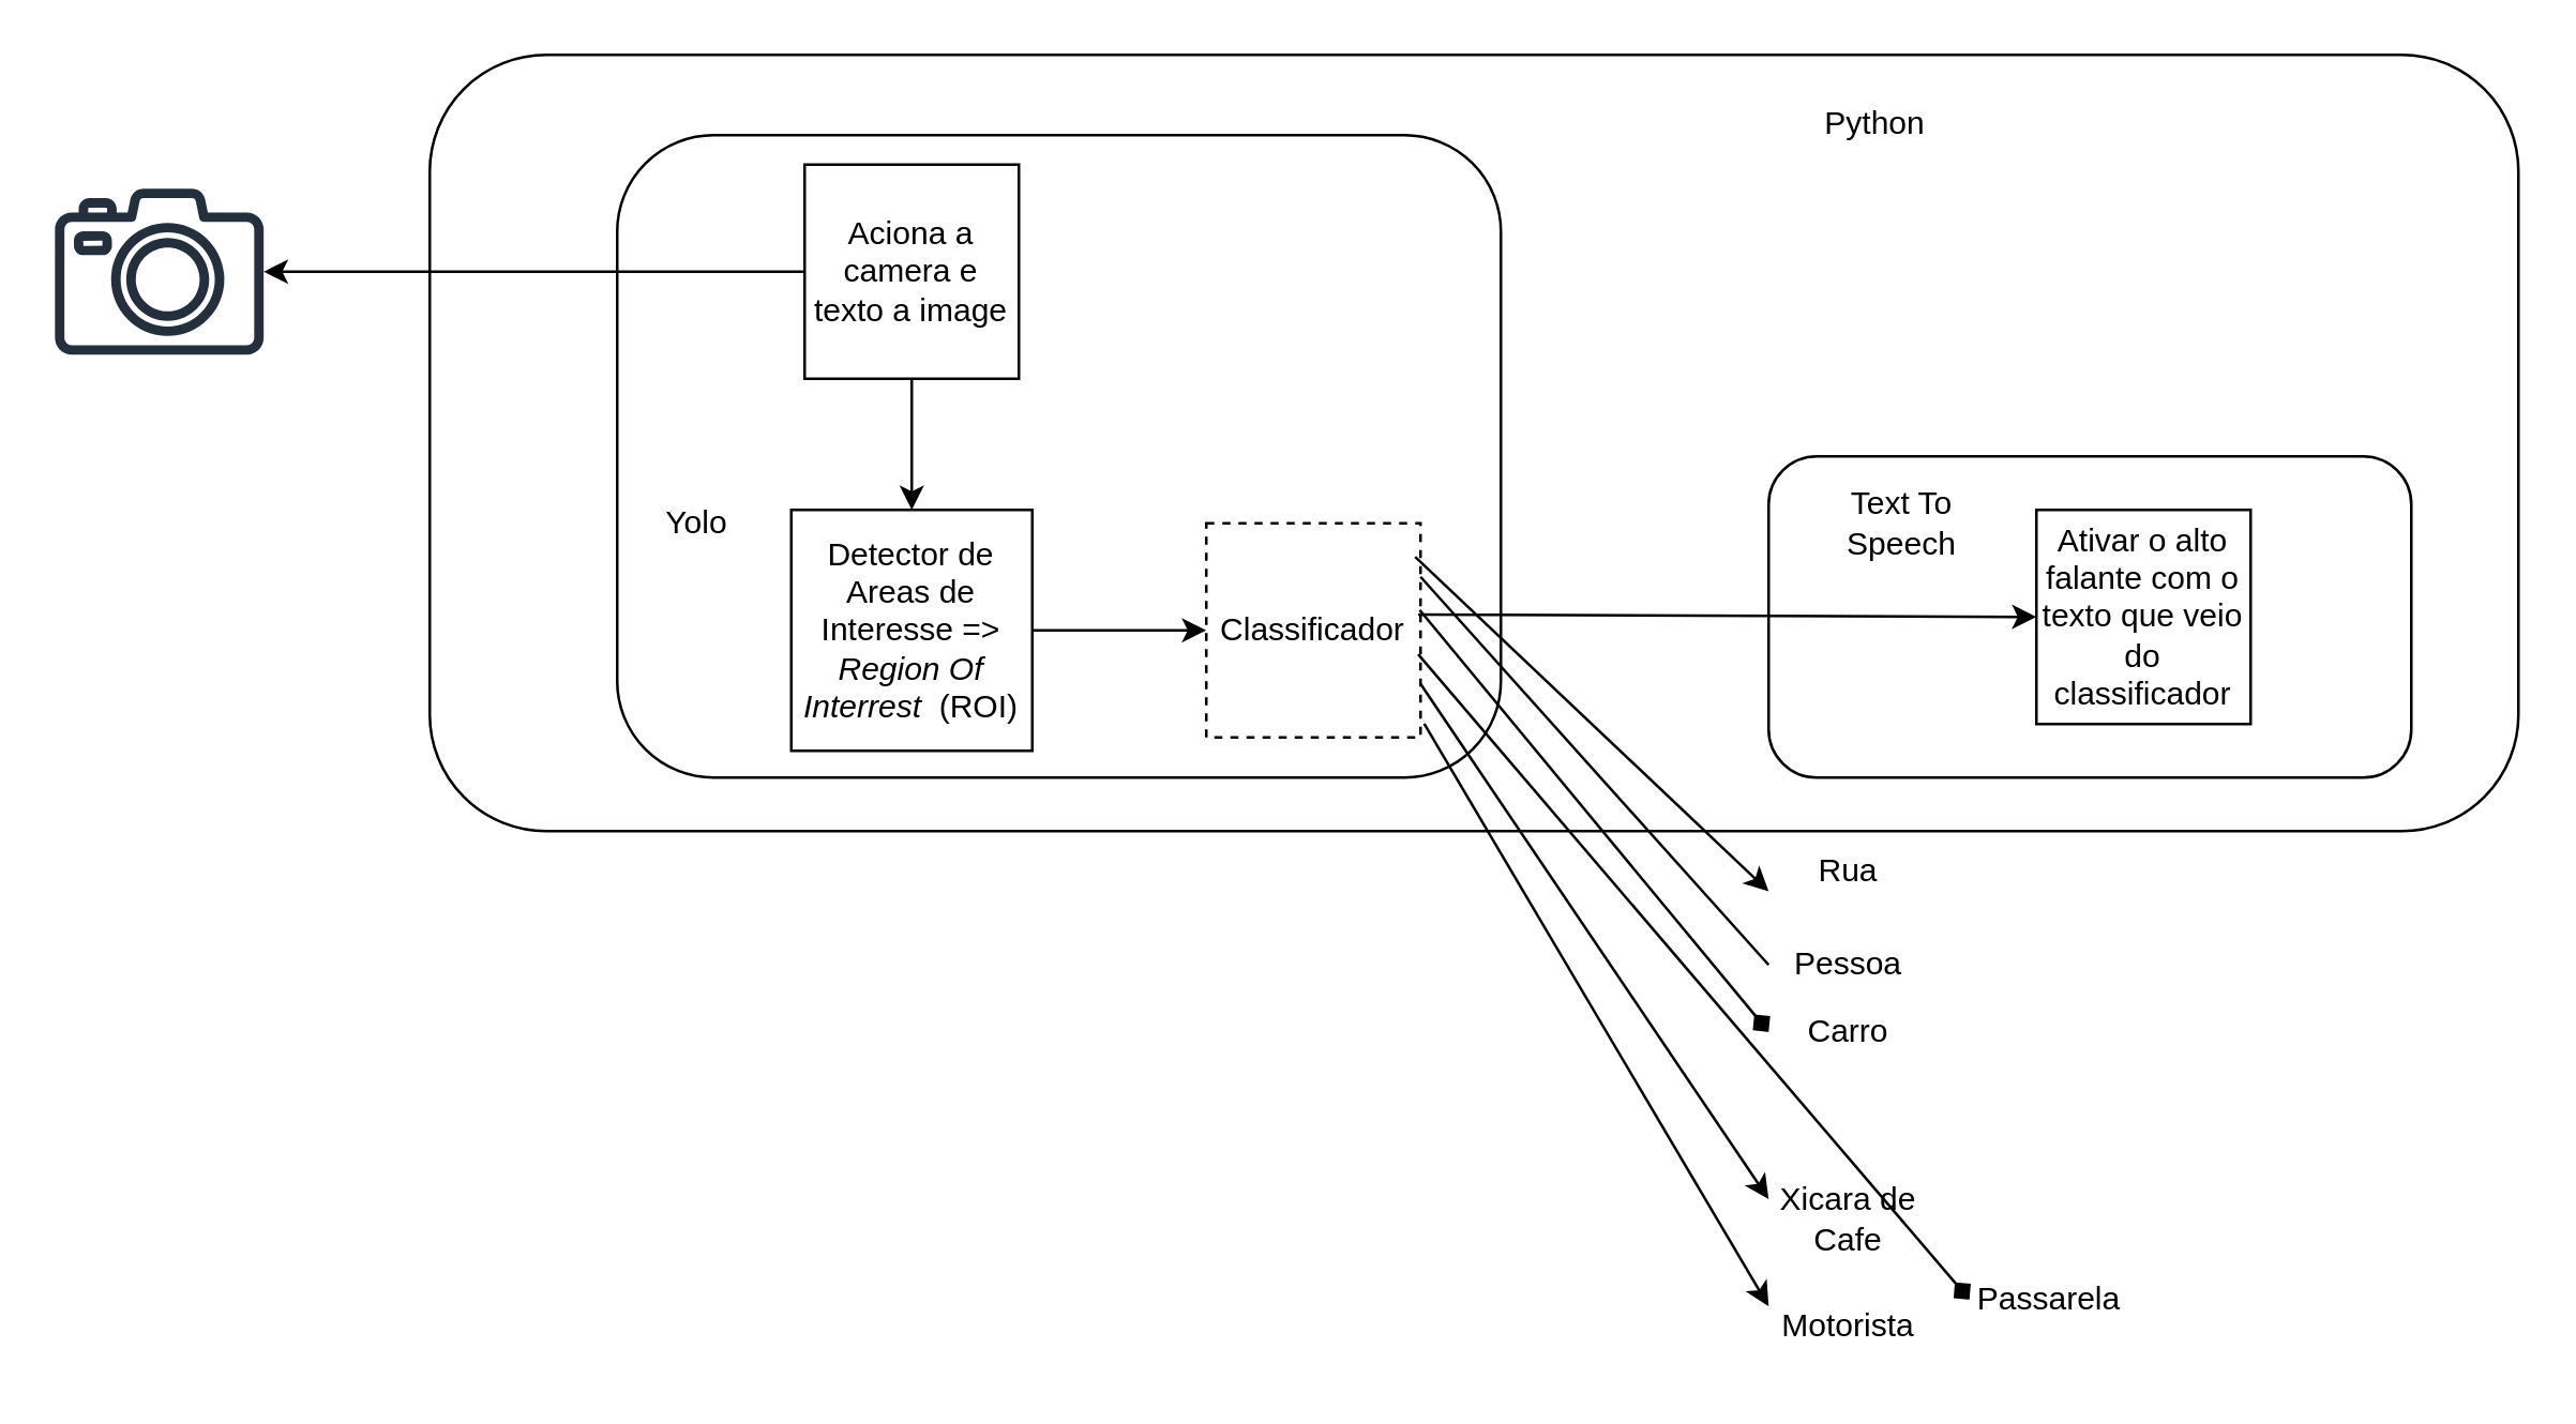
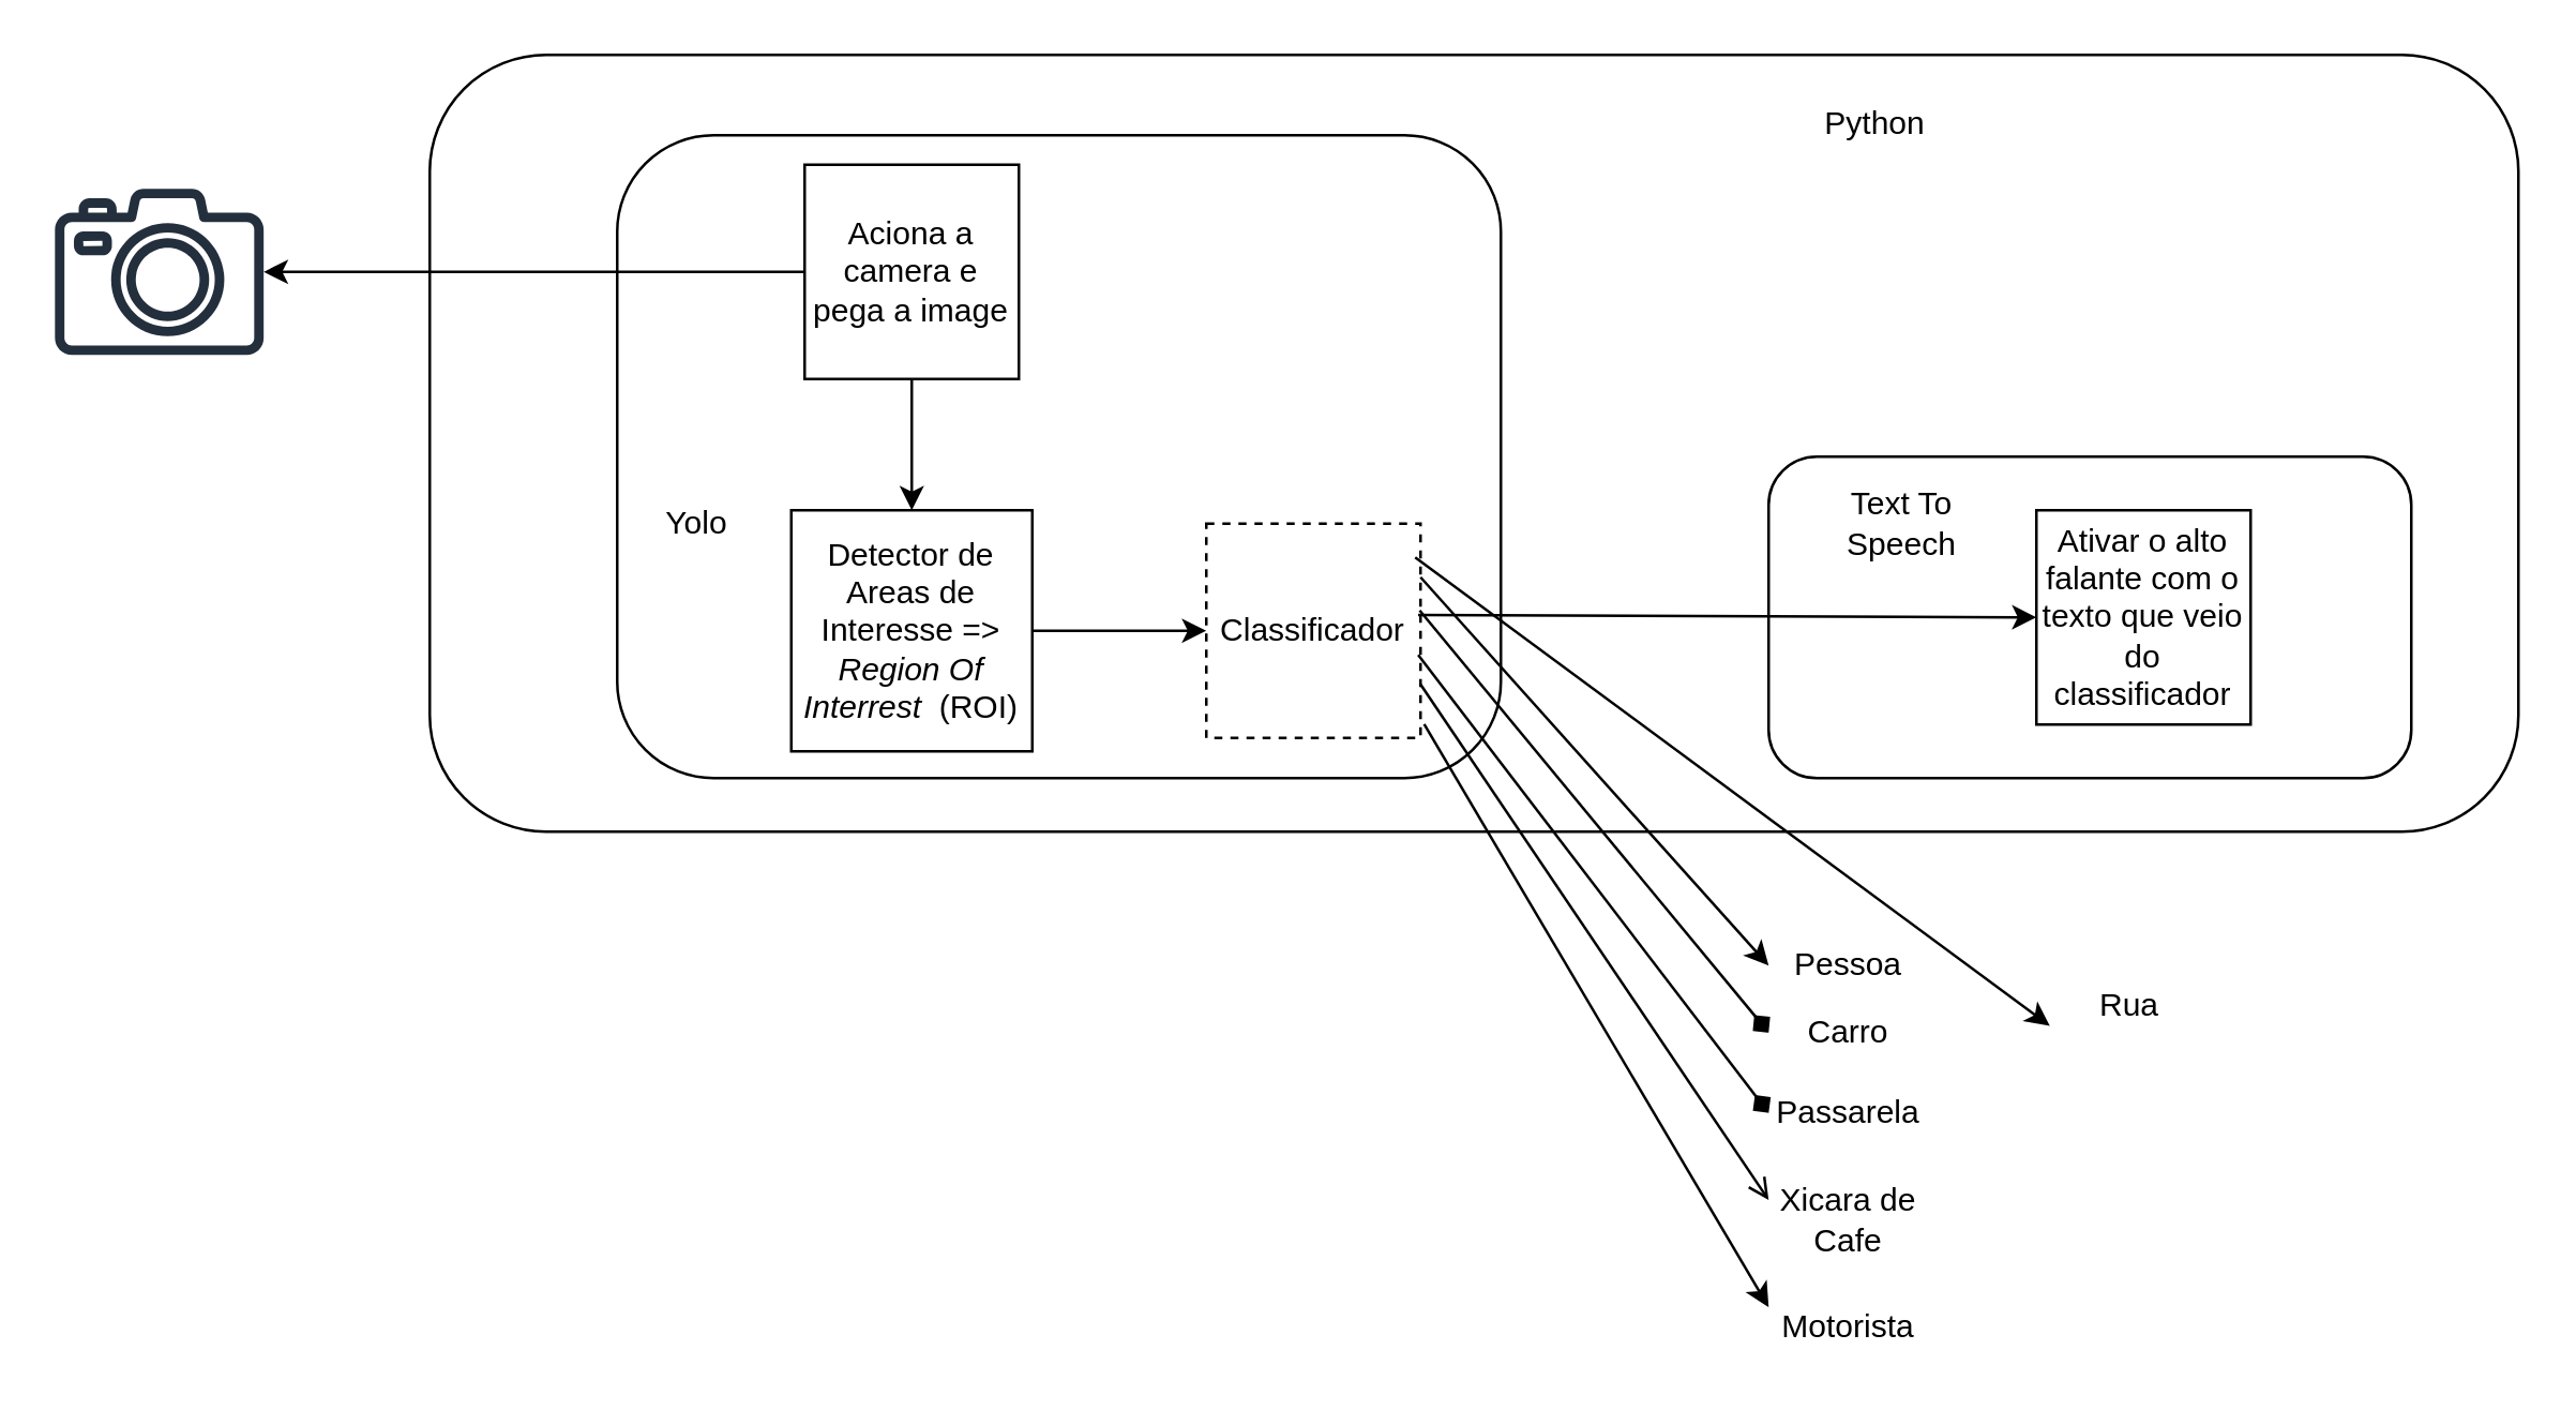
- <mxCell id="7" value="Aciona a camera e texto a image" style="whiteSpace=wrap;html=1;aspect=fixed;" vertex="1" parent="1"><mxGeometry x="300" y="61" width="80" height="80" as="geometry" /></mxCell>
+ <mxCell id="7" value="Aciona a camera e pega a image" style="whiteSpace=wrap;html=1;aspect=fixed;" vertex="1" parent="1"><mxGeometry x="300" y="61" width="80" height="80" as="geometry" /></mxCell>
- <mxCell id="14" value="Rua" style="text;html=1;align=center;verticalAlign=middle;whiteSpace=wrap;rounded=0;" vertex="1" parent="1"><mxGeometry x="660" y="310" width="60" height="30" as="geometry" /></mxCell>
+ <mxCell id="14" value="Rua" style="text;html=1;align=center;verticalAlign=middle;whiteSpace=wrap;rounded=0;" vertex="1" parent="1"><mxGeometry x="765" y="360" width="60" height="30" as="geometry" /></mxCell>
- <mxCell id="18" value="" style="endArrow=none;html=1;rounded=0;entryX=0;entryY=0.5;entryDx=0;entryDy=0;exitX=1;exitY=0.25;exitDx=0;exitDy=0;" edge="1" parent="1" source="10" target="11"><mxGeometry width="50" height="50" relative="1" as="geometry"><mxPoint x="590" y="275" as="sourcePoint" /><mxPoint x="692" y="220" as="targetPoint" /></mxGeometry></mxCell>
+ <mxCell id="18" value="" style="endArrow=classic;html=1;rounded=0;entryX=0;entryY=0.5;entryDx=0;entryDy=0;exitX=1;exitY=0.25;exitDx=0;exitDy=0;" edge="1" parent="1" source="10" target="11"><mxGeometry width="50" height="50" relative="1" as="geometry"><mxPoint x="590" y="275" as="sourcePoint" /><mxPoint x="692" y="220" as="targetPoint" /></mxGeometry></mxCell>
- <mxCell id="21" value="" style="endArrow=classic;html=1;rounded=0;entryX=0;entryY=0.25;entryDx=0;entryDy=0;exitX=1;exitY=0.75;exitDx=0;exitDy=0;" edge="1" parent="1" source="10" target="16"><mxGeometry width="50" height="50" relative="1" as="geometry"><mxPoint x="670" y="279" as="sourcePoint" /><mxPoint x="771" y="270" as="targetPoint" /></mxGeometry></mxCell>
+ <mxCell id="21" value="" style="endArrow=open;html=1;rounded=0;entryX=0;entryY=0.25;entryDx=0;entryDy=0;exitX=1;exitY=0.75;exitDx=0;exitDy=0;" edge="1" parent="1" source="10" target="16"><mxGeometry width="50" height="50" relative="1" as="geometry"><mxPoint x="670" y="279" as="sourcePoint" /><mxPoint x="771" y="270" as="targetPoint" /></mxGeometry></mxCell>
- <mxCell id="12" value="Passarela" style="text;html=1;align=center;verticalAlign=middle;whiteSpace=wrap;rounded=0;" vertex="1" parent="1"><mxGeometry x="735" y="470" width="60" height="30" as="geometry" /></mxCell>
+ <mxCell id="12" value="Passarela" style="text;html=1;align=center;verticalAlign=middle;whiteSpace=wrap;rounded=0;" vertex="1" parent="1"><mxGeometry x="660" y="400" width="60" height="30" as="geometry" /></mxCell>
